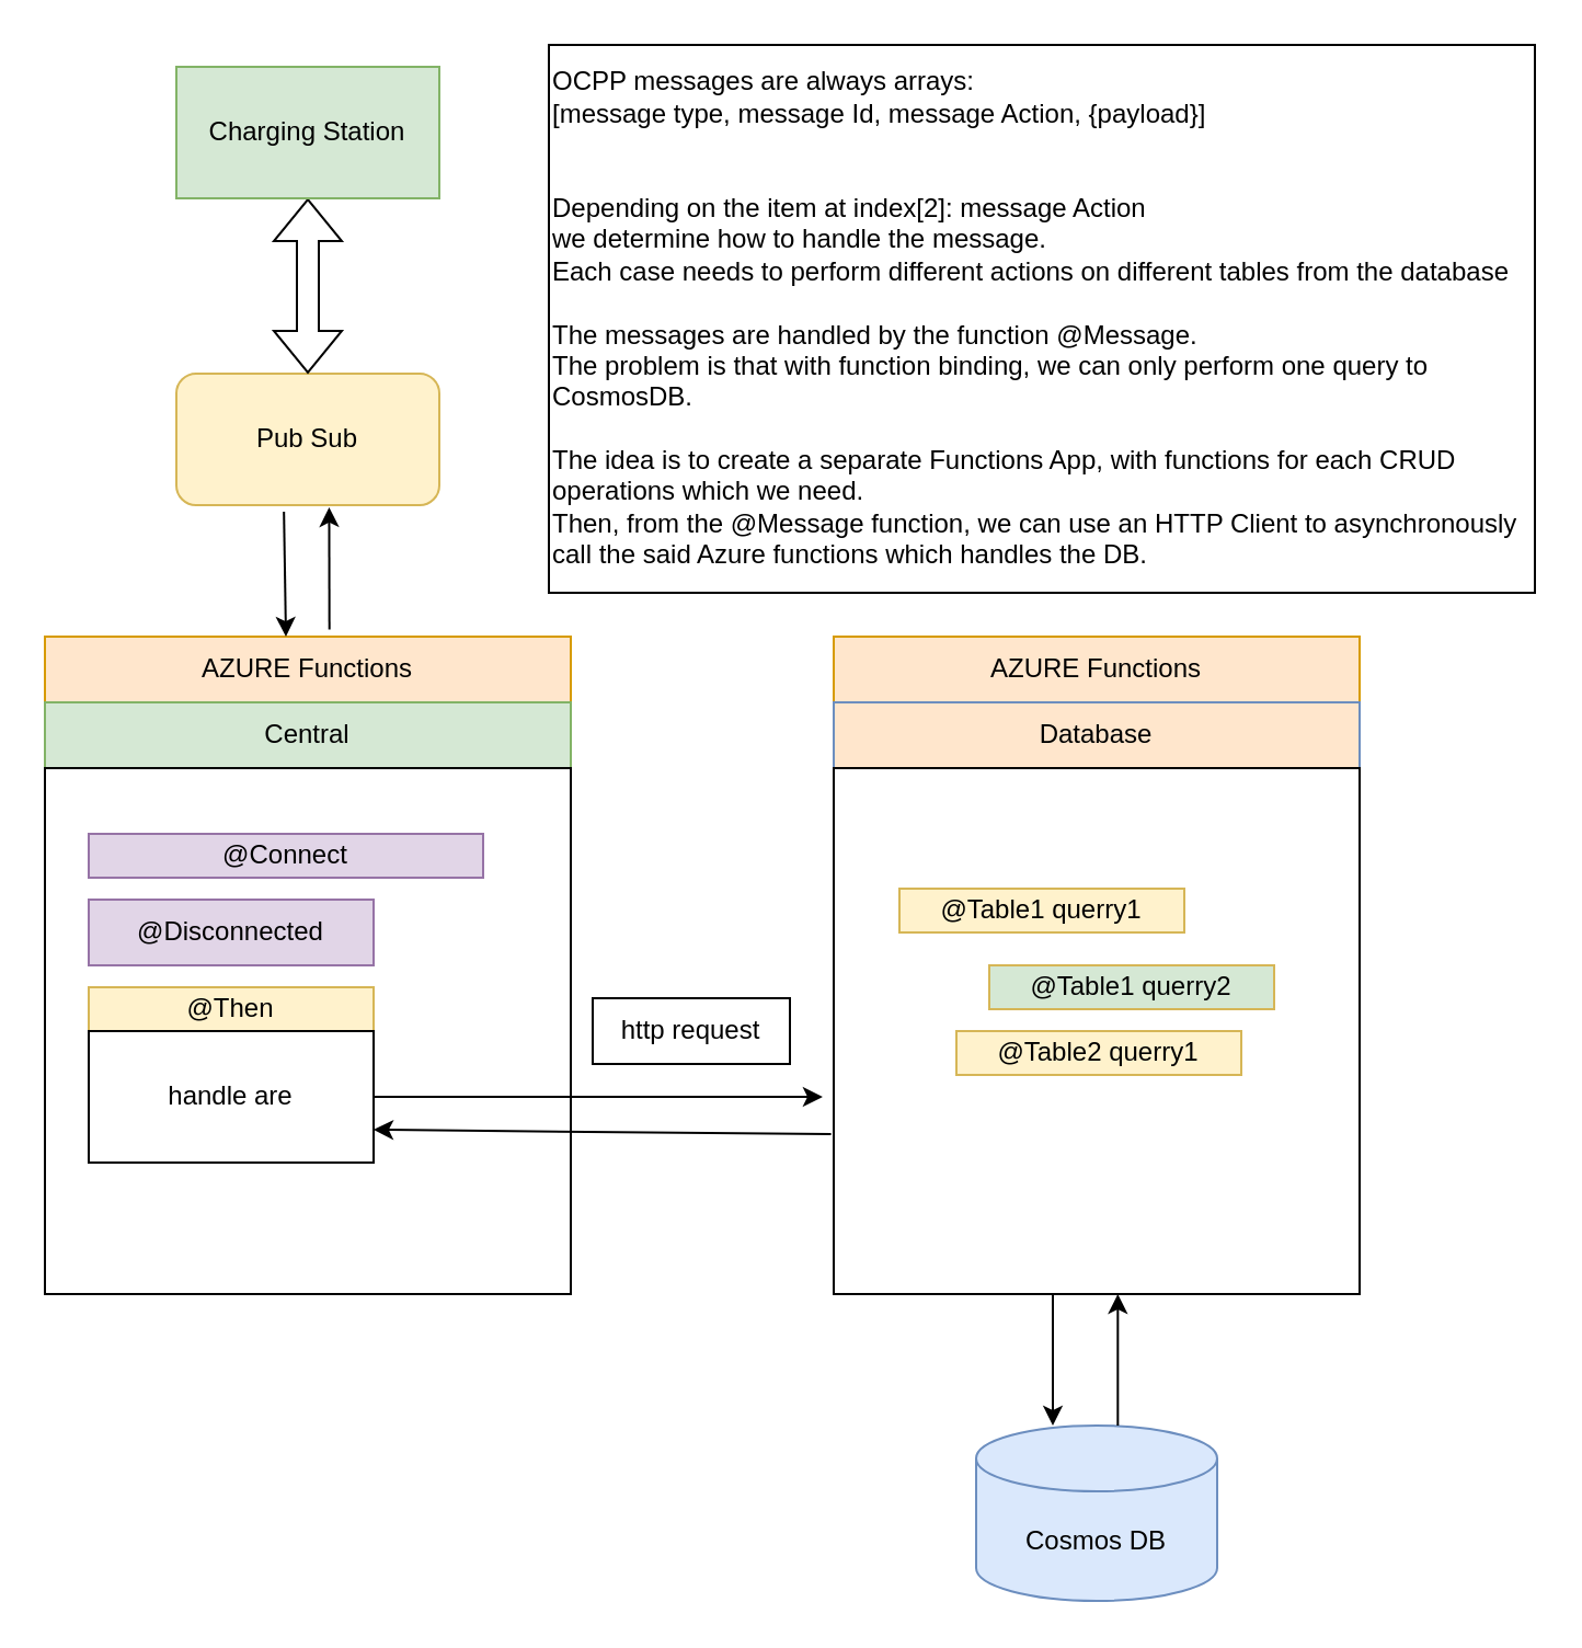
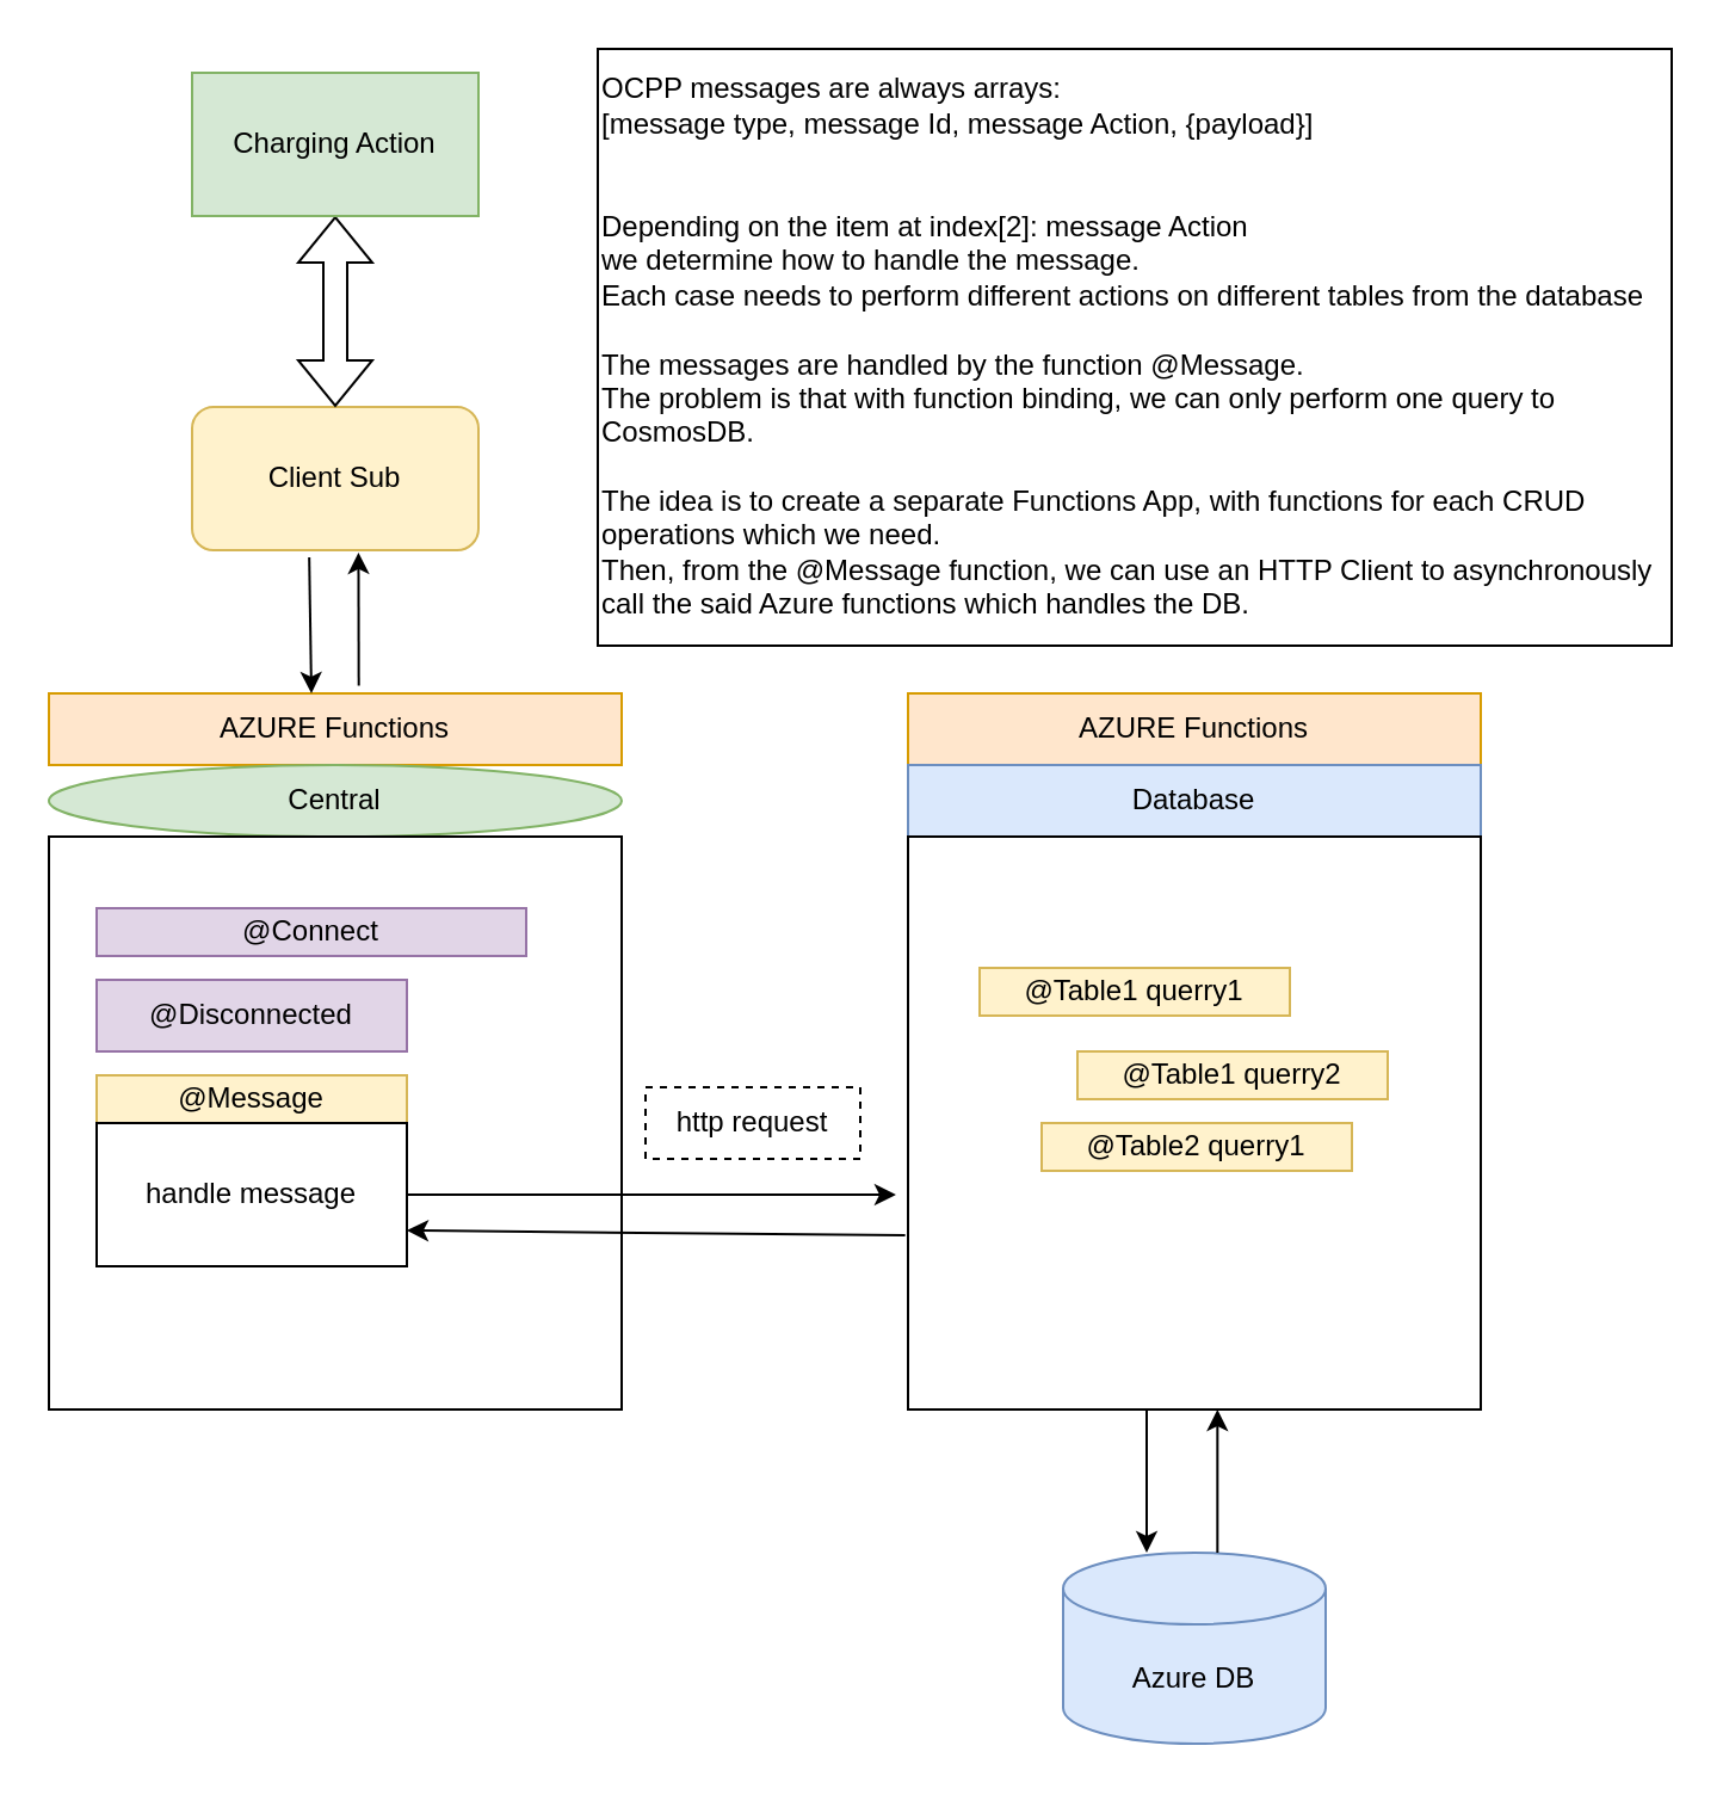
- <mxCell id="23" value="Charging Station" style="rounded=0;whiteSpace=wrap;html=1;fillColor=#d5e8d4;strokeColor=#82b366;" parent="1" vertex="1"><mxGeometry x="80" y="30" width="120" height="60" as="geometry" /></mxCell>
+ <mxCell id="23" value="Charging Action" style="rounded=0;whiteSpace=wrap;html=1;fillColor=#d5e8d4;strokeColor=#82b366;" parent="1" vertex="1"><mxGeometry x="80" y="30" width="120" height="60" as="geometry" /></mxCell>
- <mxCell id="21" value="Pub Sub" style="rounded=1;whiteSpace=wrap;html=1;fillColor=#fff2cc;strokeColor=#d6b656;" parent="1" vertex="1"><mxGeometry x="80" y="170" width="120" height="60" as="geometry" /></mxCell>
+ <mxCell id="21" value="Client Sub" style="rounded=1;whiteSpace=wrap;html=1;fillColor=#fff2cc;strokeColor=#d6b656;" parent="1" vertex="1"><mxGeometry x="80" y="170" width="120" height="60" as="geometry" /></mxCell>
- <mxCell id="3" value="Central" style="rounded=0;whiteSpace=wrap;html=1;fillColor=#d5e8d4;strokeColor=#82b366;" parent="1" vertex="1"><mxGeometry x="20" y="320" width="240" height="30" as="geometry" /></mxCell>
+ <mxCell id="3" value="Central" style="ellipse;whiteSpace=wrap;html=1;fillColor=#d5e8d4;strokeColor=#82b366;" parent="1" vertex="1"><mxGeometry x="20" y="320" width="240" height="30" as="geometry" /></mxCell>
- <mxCell id="5" value="Database" style="rounded=0;whiteSpace=wrap;html=1;fillColor=#ffe6cc;strokeColor=#6c8ebf;" parent="1" vertex="1"><mxGeometry x="380" y="320" width="240" height="30" as="geometry" /></mxCell>
+ <mxCell id="5" value="Database" style="rounded=0;whiteSpace=wrap;html=1;fillColor=#dae8fc;strokeColor=#6c8ebf;" parent="1" vertex="1"><mxGeometry x="380" y="320" width="240" height="30" as="geometry" /></mxCell>
- <mxCell id="15" value="@Table1 querry2" style="rounded=0;whiteSpace=wrap;html=1;fillColor=#d5e8d4;strokeColor=#d6b656;" parent="1" vertex="1"><mxGeometry x="451" y="440" width="130" height="20" as="geometry" /></mxCell>
+ <mxCell id="15" value="@Table1 querry2" style="rounded=0;whiteSpace=wrap;html=1;fillColor=#fff2cc;strokeColor=#d6b656;" parent="1" vertex="1"><mxGeometry x="451" y="440" width="130" height="20" as="geometry" /></mxCell>
- <mxCell id="9" value="@Then" style="rounded=0;whiteSpace=wrap;html=1;fillColor=#fff2cc;strokeColor=#d6b656;" parent="1" vertex="1"><mxGeometry x="40" y="450" width="130" height="20" as="geometry" /></mxCell>
+ <mxCell id="9" value="@Message" style="rounded=0;whiteSpace=wrap;html=1;fillColor=#fff2cc;strokeColor=#d6b656;" parent="1" vertex="1"><mxGeometry x="40" y="450" width="130" height="20" as="geometry" /></mxCell>
- <mxCell id="13" value="http request" style="rounded=0;whiteSpace=wrap;html=1;" parent="1" vertex="1"><mxGeometry x="270" y="455" width="90" height="30" as="geometry" /></mxCell>
+ <mxCell id="13" value="http request" style="rounded=0;whiteSpace=wrap;html=1;dashed=1;" parent="1" vertex="1"><mxGeometry x="270" y="455" width="90" height="30" as="geometry" /></mxCell>
- <mxCell id="10" value="handle are" style="rounded=0;whiteSpace=wrap;html=1;" parent="1" vertex="1"><mxGeometry x="40" y="470" width="130" height="60" as="geometry" /></mxCell>
+ <mxCell id="10" value="handle message" style="rounded=0;whiteSpace=wrap;html=1;" parent="1" vertex="1"><mxGeometry x="40" y="470" width="130" height="60" as="geometry" /></mxCell>
- <mxCell id="18" value="Cosmos DB" style="shape=cylinder3;whiteSpace=wrap;html=1;boundedLbl=1;backgroundOutline=1;size=15;fillColor=#dae8fc;strokeColor=#6c8ebf;" parent="1" vertex="1"><mxGeometry x="445" y="650" width="110" height="80" as="geometry" /></mxCell>
+ <mxCell id="18" value="Azure DB" style="shape=cylinder3;whiteSpace=wrap;html=1;boundedLbl=1;backgroundOutline=1;size=15;fillColor=#dae8fc;strokeColor=#6c8ebf;" parent="1" vertex="1"><mxGeometry x="445" y="650" width="110" height="80" as="geometry" /></mxCell>
